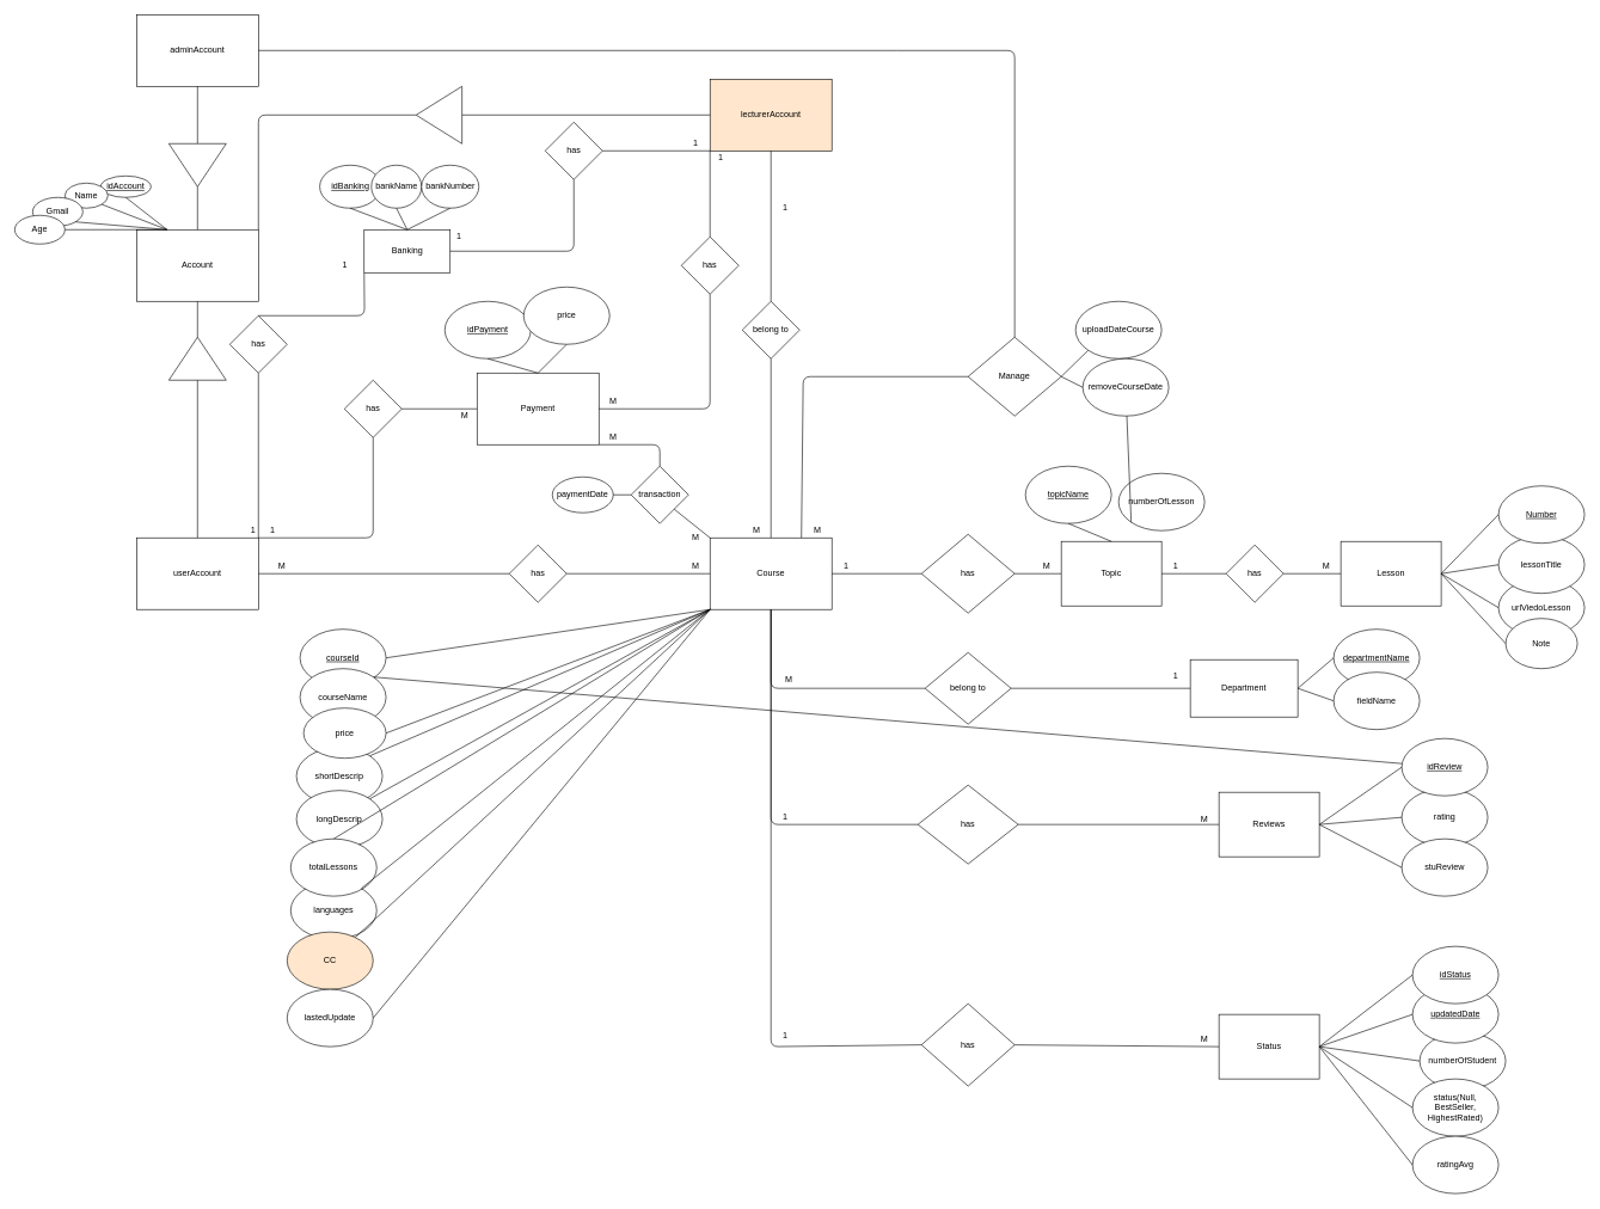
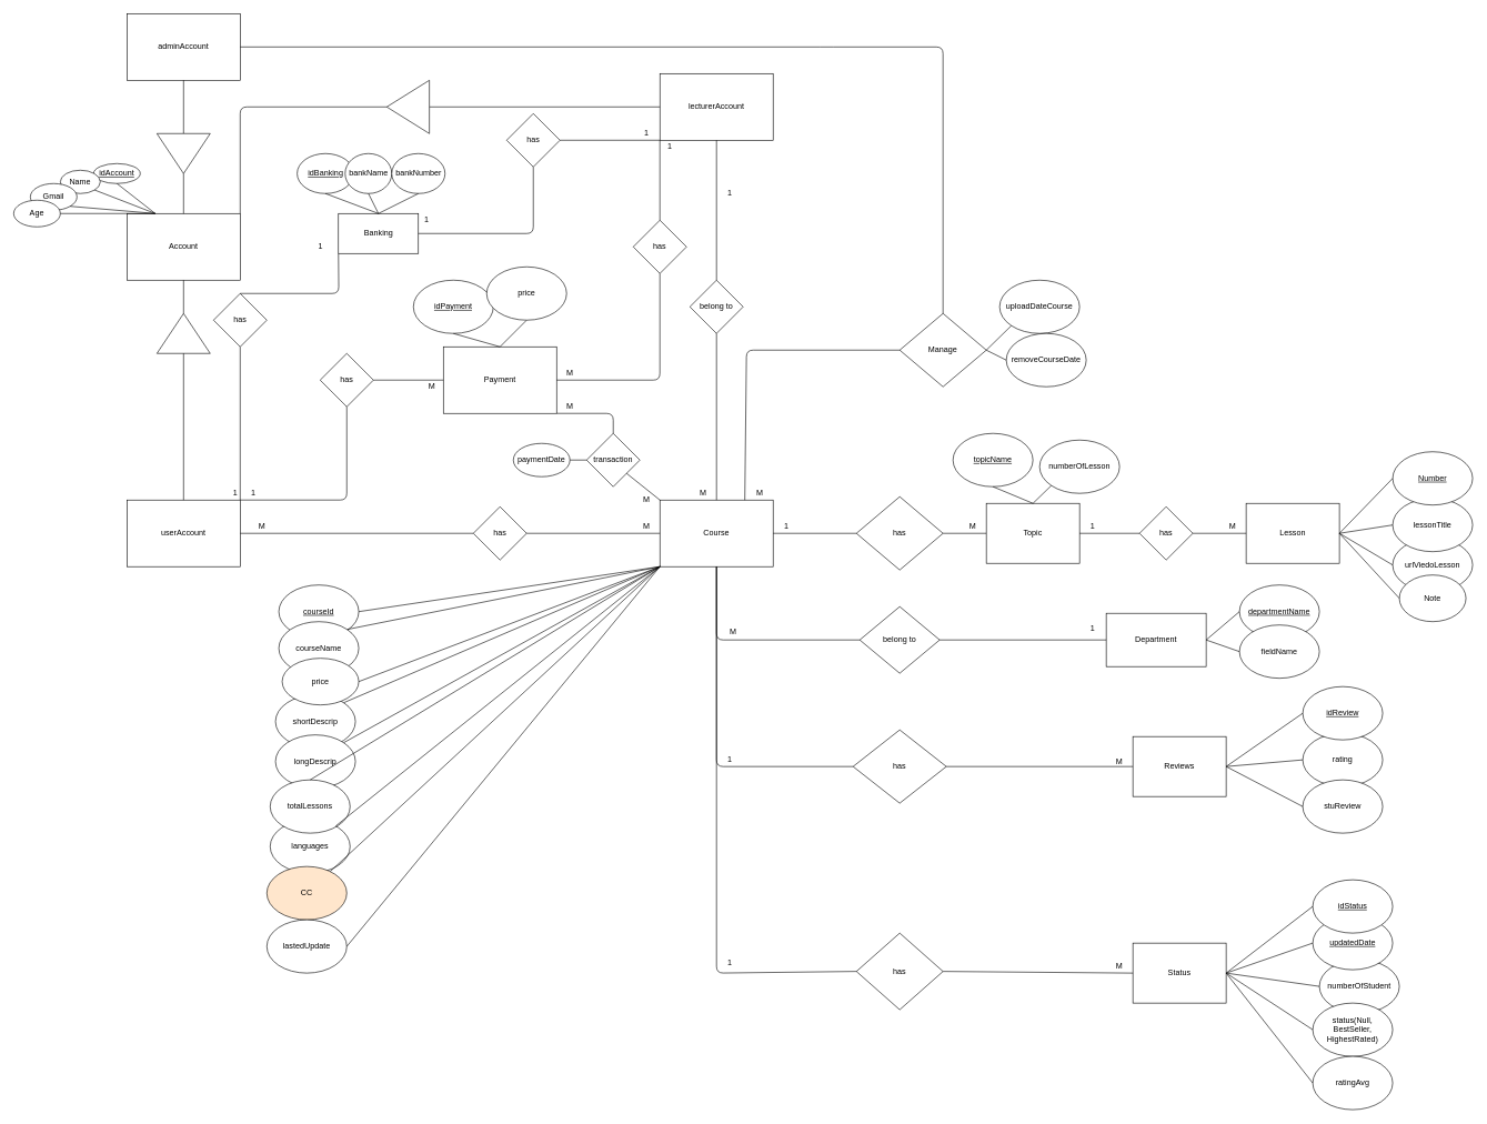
- <mxCell id="4" value="lecturerAccount" style="rounded=0;whiteSpace=wrap;html=1;fillColor=#ffe6cc;" parent="1" vertex="1"><mxGeometry x="990" y="110" width="170" height="100" as="geometry" /></mxCell>
+ <mxCell id="4" value="lecturerAccount" style="rounded=0;whiteSpace=wrap;html=1;" parent="1" vertex="1"><mxGeometry x="990" y="110" width="170" height="100" as="geometry" /></mxCell>
- <mxCell id="108" value="" style="endArrow=none;html=1;exitX=0;exitY=1;exitDx=0;exitDy=0;" edge="1" parent="1" source="105" target="99"><mxGeometry width="50" height="50" relative="1" as="geometry"><mxPoint x="1560" y="765" as="sourcePoint" /><mxPoint x="1550" y="750" as="targetPoint" /></mxGeometry></mxCell>
+ <mxCell id="108" value="" style="endArrow=none;html=1;exitX=0;exitY=1;exitDx=0;exitDy=0;entryX=0.5;entryY=0;entryDx=0;entryDy=0;" edge="1" parent="1" source="105" target="103"><mxGeometry width="50" height="50" relative="1" as="geometry"><mxPoint x="1560" y="765" as="sourcePoint" /><mxPoint x="1550" y="750" as="targetPoint" /></mxGeometry></mxCell>
- <mxCell id="55" value="" style="endArrow=none;html=1;exitX=1;exitY=0;exitDx=0;exitDy=0;" parent="1" source="23" target="70" edge="1"><mxGeometry width="50" height="50" relative="1" as="geometry"><mxPoint x="680" y="940" as="sourcePoint" /><mxPoint x="1000" y="860" as="targetPoint" /></mxGeometry></mxCell>
+ <mxCell id="55" value="" style="endArrow=none;html=1;exitX=1;exitY=0;exitDx=0;exitDy=0;entryX=0;entryY=1;entryDx=0;entryDy=0;" parent="1" source="23" target="2" edge="1"><mxGeometry width="50" height="50" relative="1" as="geometry"><mxPoint x="680" y="940" as="sourcePoint" /><mxPoint x="1000" y="860" as="targetPoint" /></mxGeometry></mxCell>
